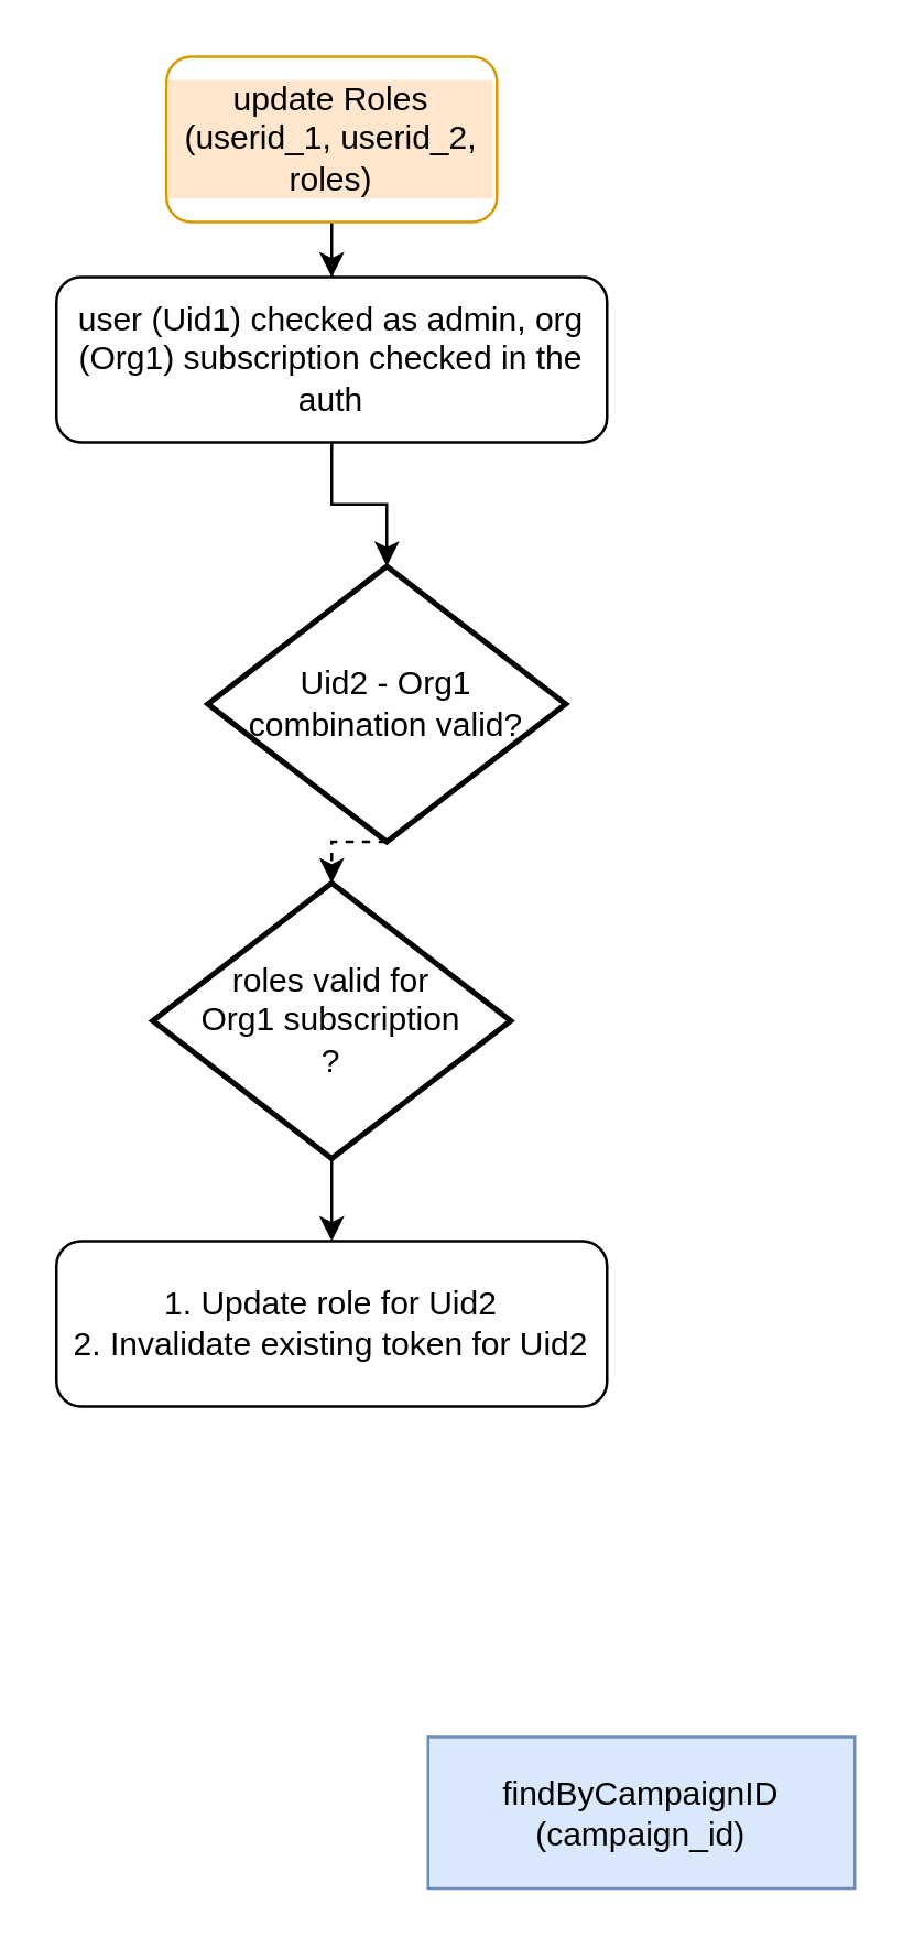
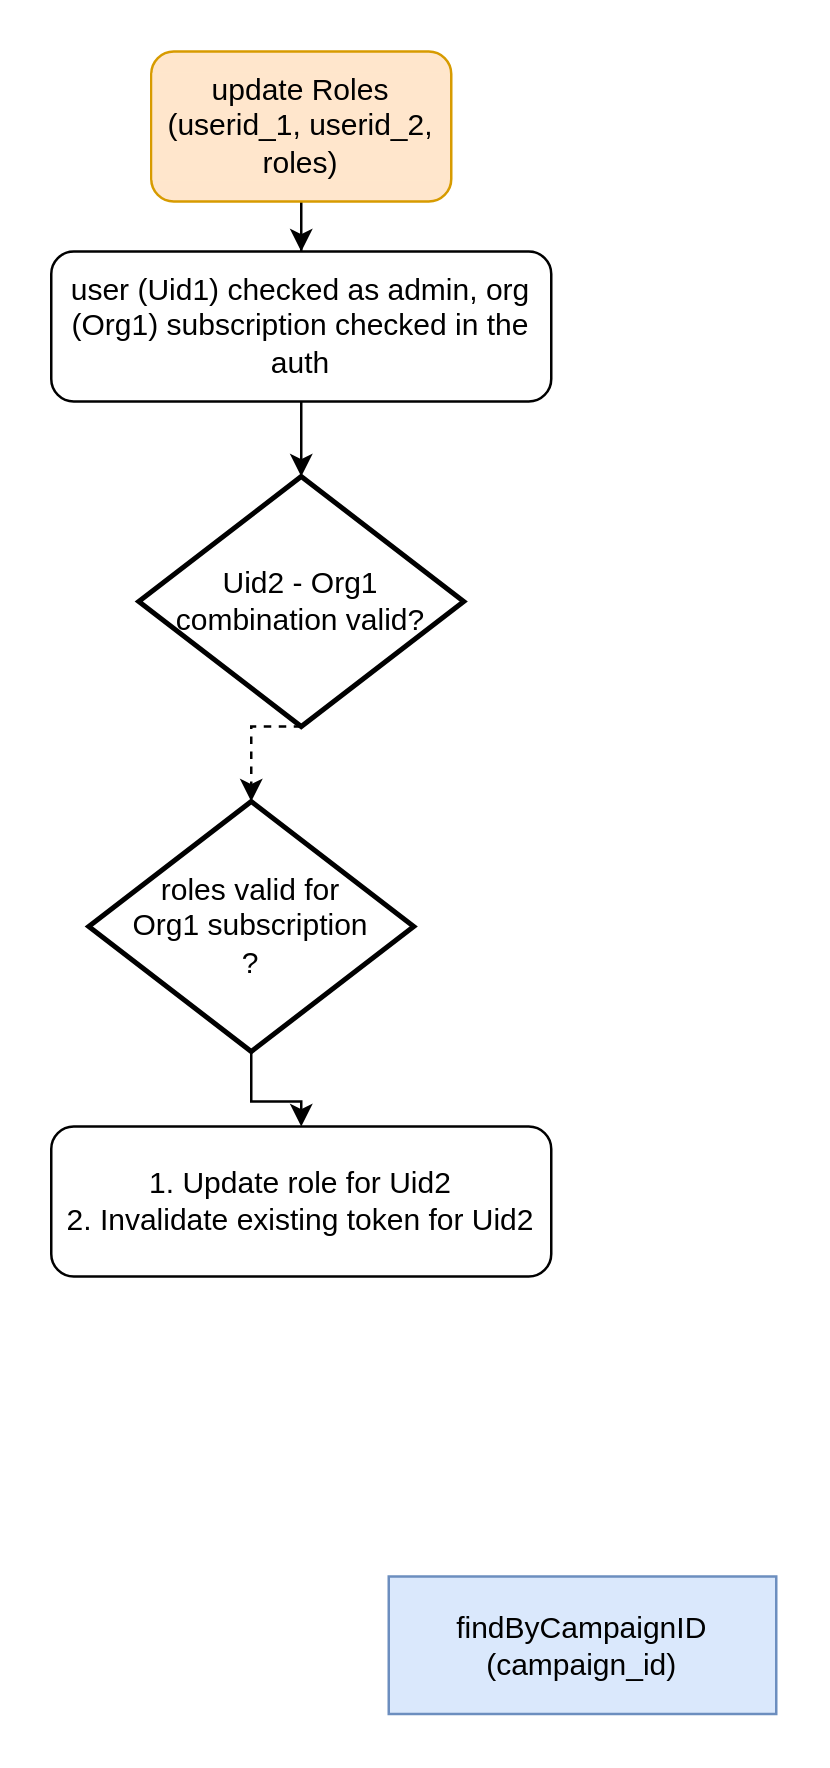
- <mxCell id="3" value="update Roles&lt;br&gt;(userid_1, userid_2, roles)" style="rounded=1;whiteSpace=wrap;html=1;labelBackgroundColor=#FFE6CC;fillColor=#ffffff;strokeColor=#d79b00;" vertex="1" parent="1"><mxGeometry x="60" y="20" width="120" height="60" as="geometry" /></mxCell>
+ <mxCell id="3" value="update Roles&lt;br&gt;(userid_1, userid_2, roles)" style="rounded=1;whiteSpace=wrap;html=1;labelBackgroundColor=#FFE6CC;fillColor=#ffe6cc;strokeColor=#d79b00;" vertex="1" parent="1"><mxGeometry x="60" y="20" width="120" height="60" as="geometry" /></mxCell>
- <mxCell id="5" value="Uid2 - Org1 combination valid?" style="strokeWidth=2;html=1;shape=mxgraph.flowchart.decision;whiteSpace=wrap;" vertex="1" parent="1"><mxGeometry x="75" y="205" width="130" height="100" as="geometry" /></mxCell>
+ <mxCell id="5" value="Uid2 - Org1 combination valid?" style="strokeWidth=2;html=1;shape=mxgraph.flowchart.decision;whiteSpace=wrap;" vertex="1" parent="1"><mxGeometry x="55" y="190" width="130" height="100" as="geometry" /></mxCell>
- <mxCell id="11" value="roles valid for Org1&amp;nbsp;subscription&lt;br&gt;?" style="strokeWidth=2;html=1;shape=mxgraph.flowchart.decision;whiteSpace=wrap;" vertex="1" parent="1"><mxGeometry x="55" y="320" width="130" height="100" as="geometry" /></mxCell>
+ <mxCell id="11" value="roles valid for Org1&amp;nbsp;subscription&lt;br&gt;?" style="strokeWidth=2;html=1;shape=mxgraph.flowchart.decision;whiteSpace=wrap;" vertex="1" parent="1"><mxGeometry x="35" y="320" width="130" height="100" as="geometry" /></mxCell>
